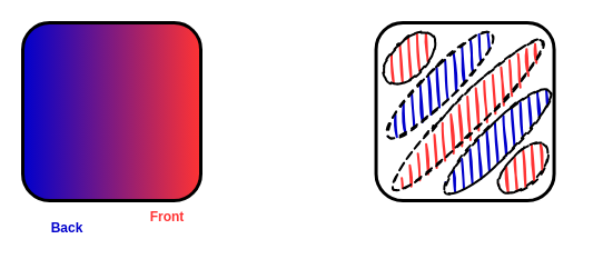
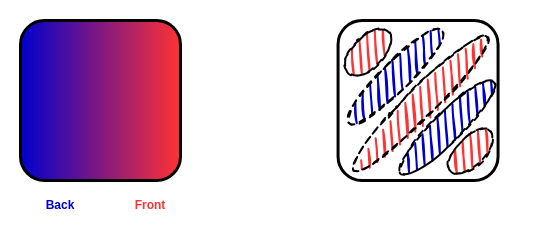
- <mxCell id="9" value="Front" style="text;html=1;strokeColor=none;fillColor=none;align=center;verticalAlign=middle;whiteSpace=wrap;rounded=0;dashed=1;strokeWidth=3;fontColor=#FF3333;fontStyle=1" parent="1" vertex="1"><mxGeometry x="120" y="180" width="60" height="30" as="geometry" /></mxCell>
+ <mxCell id="9" value="Front" style="text;html=1;strokeColor=none;fillColor=none;align=center;verticalAlign=middle;whiteSpace=wrap;rounded=0;dashed=1;strokeWidth=3;fontColor=#FF3333;fontStyle=1" parent="1" vertex="1"><mxGeometry x="120" y="190" width="60" height="30" as="geometry" /></mxCell>
